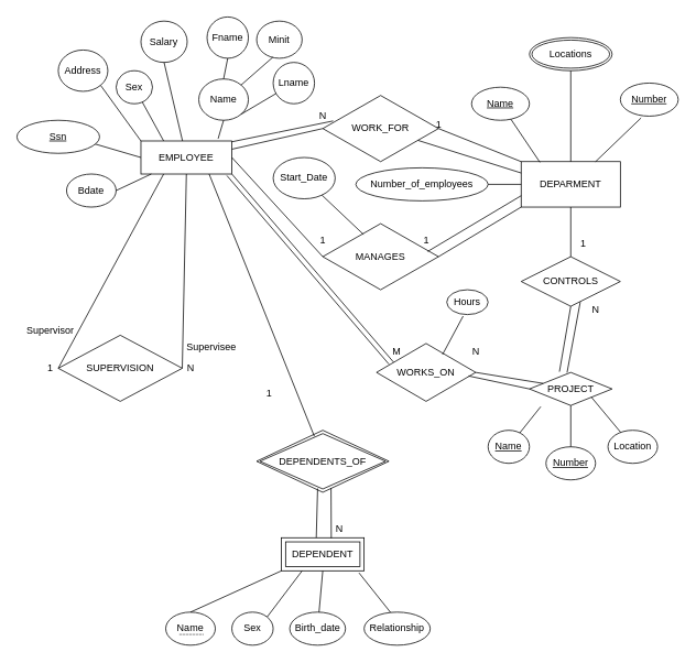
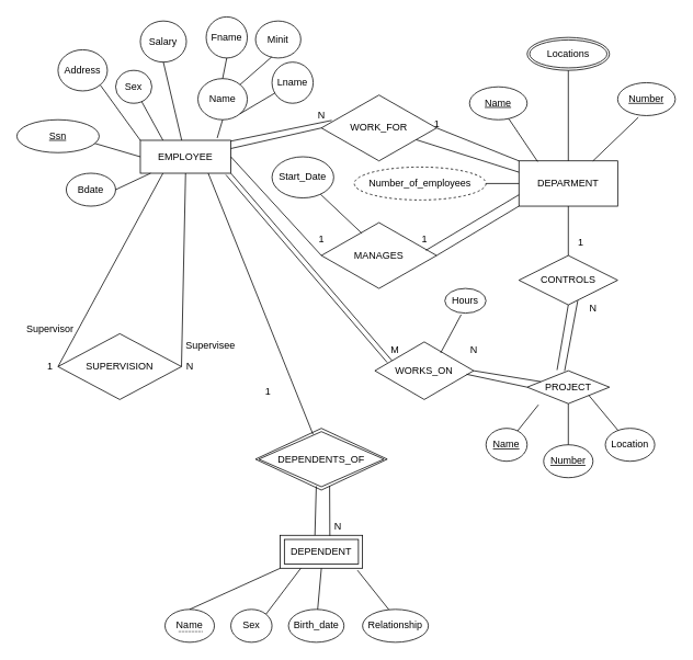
- <mxCell id="41" value="Number_of_employees" style="ellipse;whiteSpace=wrap;html=1;align=center;dashed=0;" vertex="1" parent="1"><mxGeometry x="430" y="202.5" width="160" height="40" as="geometry" /></mxCell>
+ <mxCell id="41" value="Number_of_employees" style="ellipse;whiteSpace=wrap;html=1;align=center;dashed=1;" vertex="1" parent="1"><mxGeometry x="430" y="202.5" width="160" height="40" as="geometry" /></mxCell>
